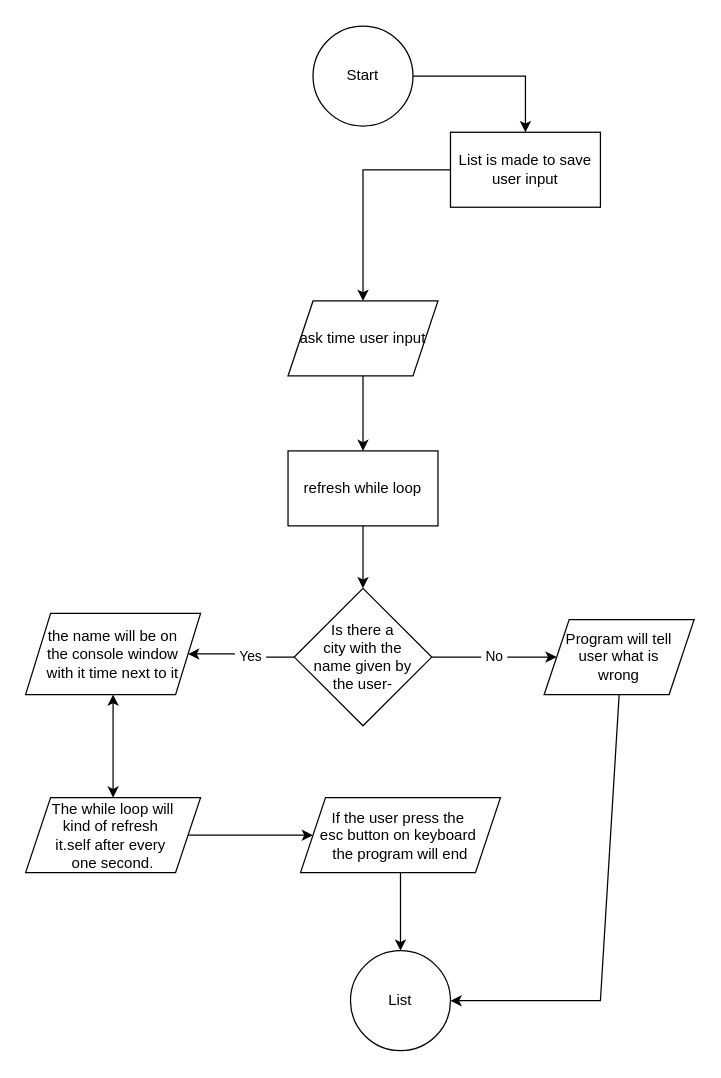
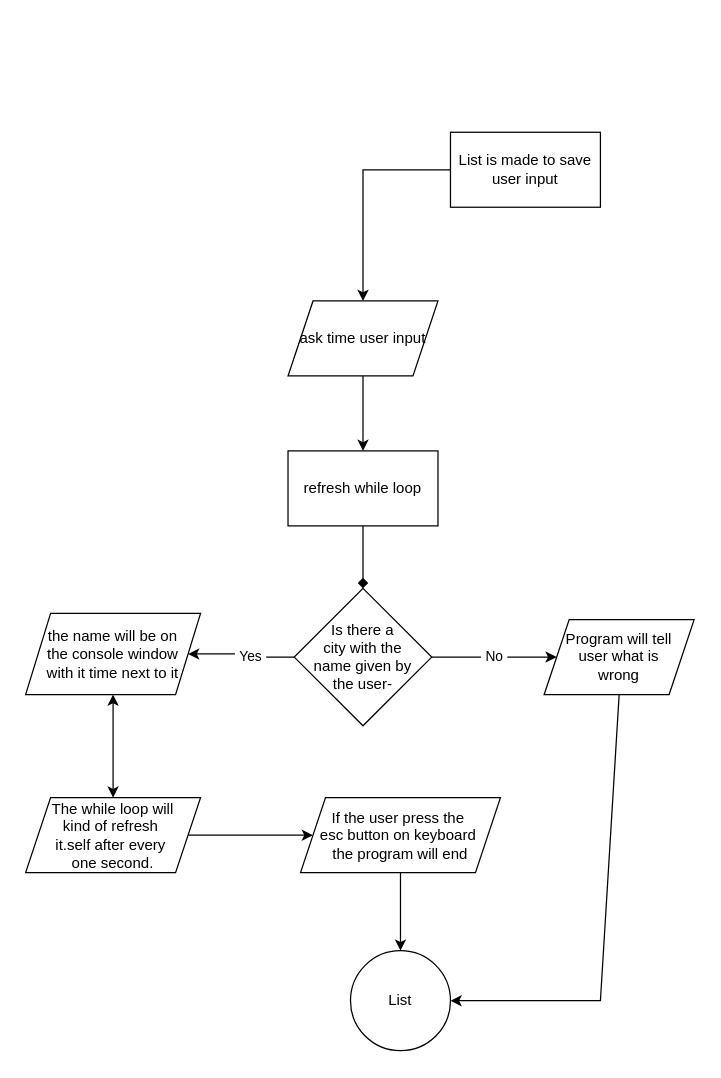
- <mxCell id="3" value="Start" style="ellipse;whiteSpace=wrap;html=1;aspect=fixed;" vertex="1" parent="1"><mxGeometry x="250" y="20" width="80" height="80" as="geometry" /></mxCell>
- <mxCell id="2" value="" style="edgeStyle=orthogonalEdgeStyle;rounded=0;orthogonalLoop=1;jettySize=auto;html=1;" edge="1" parent="1" source="3" target="5"><mxGeometry relative="1" as="geometry" /></mxCell>
- <mxCell id="16" value="" style="edgeStyle=orthogonalEdgeStyle;rounded=0;orthogonalLoop=1;jettySize=auto;html=1;" edge="1" parent="1" source="17" target="11"><mxGeometry relative="1" as="geometry" /></mxCell>
+ <mxCell id="16" value="" style="edgeStyle=orthogonalEdgeStyle;rounded=0;orthogonalLoop=1;jettySize=auto;html=1;endArrow=diamond;" edge="1" parent="1" source="17" target="11"><mxGeometry relative="1" as="geometry" /></mxCell>
